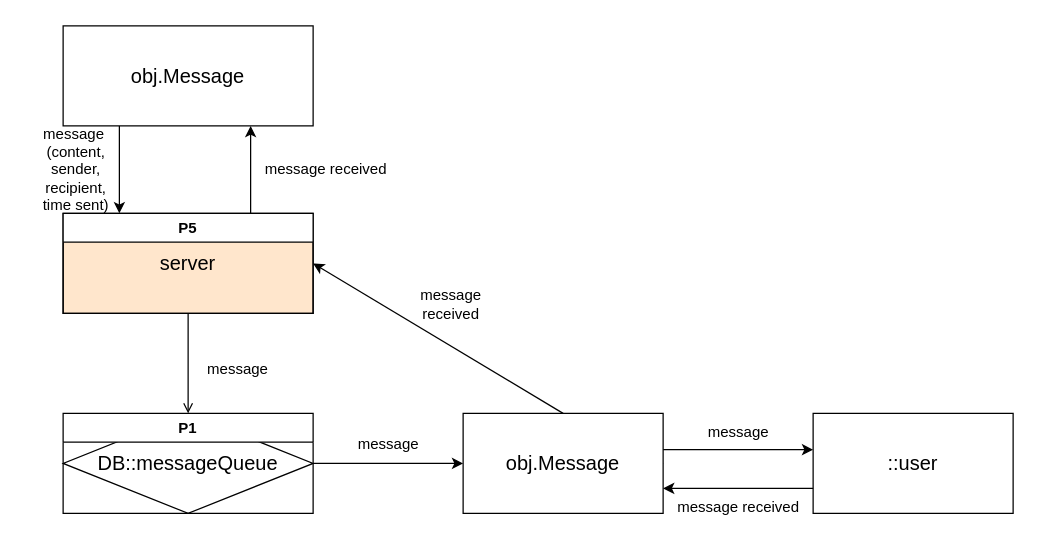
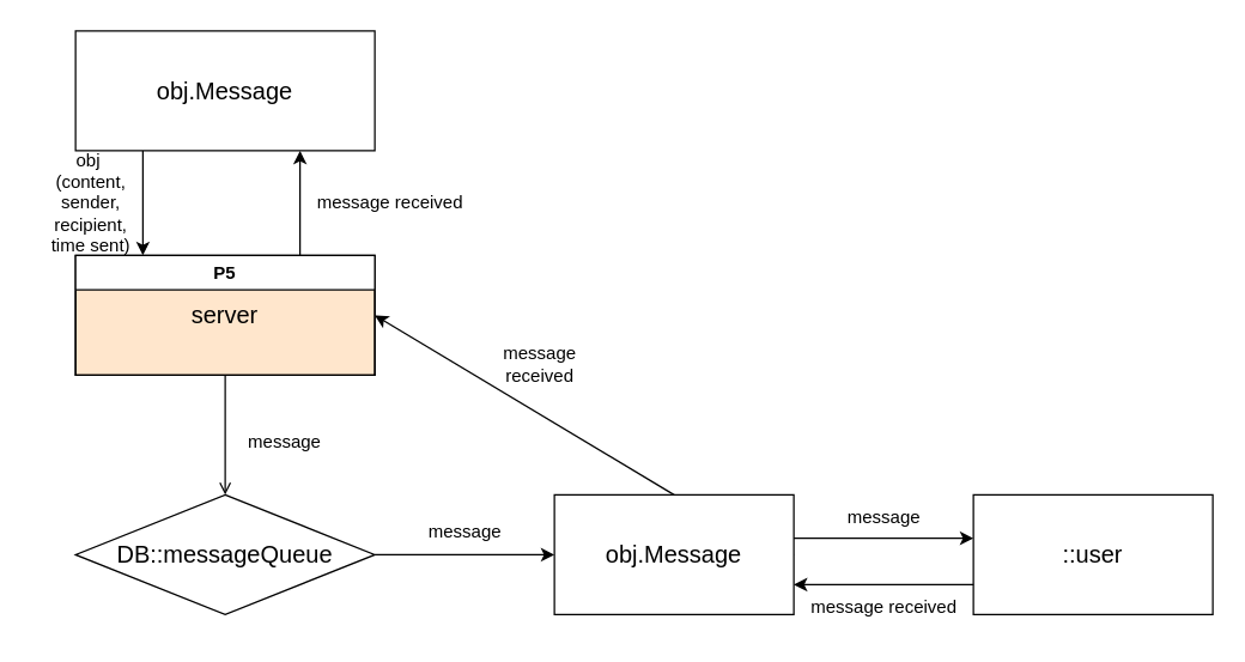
- <mxCell id="19" value="&lt;div&gt;message&amp;nbsp;&lt;/div&gt;&lt;div&gt;(content,&lt;/div&gt;&lt;div&gt;sender,&lt;/div&gt;&lt;div&gt;recipient,&lt;br&gt;&lt;/div&gt;&lt;div&gt;time sent)&lt;br&gt;&lt;/div&gt;" style="text;html=1;align=center;verticalAlign=middle;resizable=0;points=[];autosize=1;strokeColor=none;fillColor=none;" vertex="1" parent="1"><mxGeometry x="20" y="90" width="80" height="90" as="geometry" /></mxCell>
+ <mxCell id="19" value="&lt;div&gt;obj&amp;nbsp;&lt;/div&gt;&lt;div&gt;(content,&lt;/div&gt;&lt;div&gt;sender,&lt;/div&gt;&lt;div&gt;recipient,&lt;br&gt;&lt;/div&gt;&lt;div&gt;time sent)&lt;br&gt;&lt;/div&gt;" style="text;html=1;align=center;verticalAlign=middle;resizable=0;points=[];autosize=1;strokeColor=none;fillColor=none;" vertex="1" parent="1"><mxGeometry x="20" y="90" width="80" height="90" as="geometry" /></mxCell>
- <mxCell id="23" value="P1" style="swimlane;whiteSpace=wrap;html=1;startSize=23;" vertex="1" parent="1"><mxGeometry x="50" y="330" width="200" height="80" as="geometry" /></mxCell>
